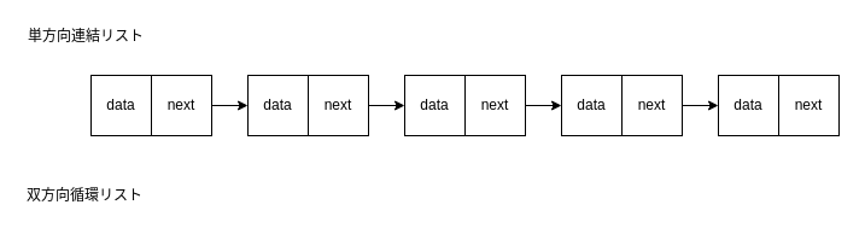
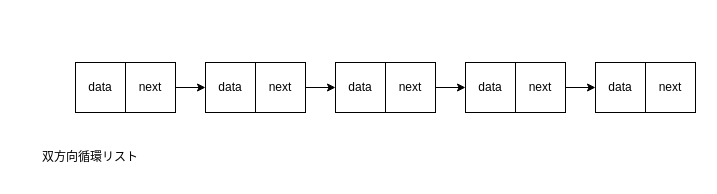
- <mxCell id="3" value="単方向連結リスト" style="text;html=1;resizable=0;points=[];autosize=1;align=left;verticalAlign=top;spacingTop=-4;" parent="1" vertex="1"><mxGeometry x="21" y="20" width="110" height="20" as="geometry" /></mxCell>
- <mxCell id="17" value="双方向循環リスト" style="text;html=1;resizable=0;points=[];autosize=1;align=left;verticalAlign=top;spacingTop=-4;" parent="1" vertex="1"><mxGeometry x="20" y="152" width="110" height="20" as="geometry" /></mxCell>
+ <mxCell id="17" value="双方向循環リスト" style="text;html=1;resizable=0;points=[];autosize=1;align=left;verticalAlign=top;spacingTop=-4;" parent="1" vertex="1"><mxGeometry x="40" y="147" width="110" height="20" as="geometry" /></mxCell>
